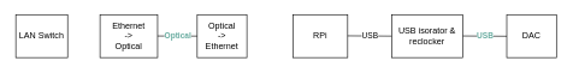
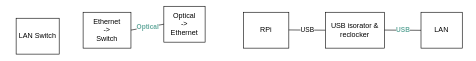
- <mxCell id="7" value="LAN Switch" style="rounded=0;whiteSpace=wrap;html=1;" vertex="1" parent="1"><mxGeometry x="20" y="20" width="72" height="60" as="geometry" /></mxCell>
+ <mxCell id="7" value="LAN Switch" style="rounded=0;whiteSpace=wrap;html=1;" vertex="1" parent="1"><mxGeometry x="25" y="30" width="72" height="60" as="geometry" /></mxCell>
- <mxCell id="6" value="Ethernet&lt;br&gt;-&amp;gt;&lt;br&gt;Optical" style="rounded=0;whiteSpace=wrap;html=1;" vertex="1" parent="1"><mxGeometry x="137" y="20" width="80" height="60" as="geometry" /></mxCell>
+ <mxCell id="6" value="Ethernet&lt;br&gt;-&amp;gt;&lt;br&gt;Switch" style="rounded=0;whiteSpace=wrap;html=1;" vertex="1" parent="1"><mxGeometry x="137" y="20" width="80" height="60" as="geometry" /></mxCell>
- <mxCell id="5" value="Optical&lt;br&gt;-&amp;gt;&lt;br&gt;Ethernet" style="rounded=0;whiteSpace=wrap;html=1;" vertex="1" parent="1"><mxGeometry x="272" y="20" width="69" height="60" as="geometry" /></mxCell>
+ <mxCell id="5" value="Optical&lt;br&gt;-&amp;gt;&lt;br&gt;Ethernet" style="rounded=0;whiteSpace=wrap;html=1;" vertex="1" parent="1"><mxGeometry x="272" y="10" width="69" height="60" as="geometry" /></mxCell>
- <mxCell id="4" value="DAC" style="rounded=0;whiteSpace=wrap;html=1;" vertex="1" parent="1"><mxGeometry x="702" y="20" width="69" height="60" as="geometry" /></mxCell>
+ <mxCell id="4" value="LAN" style="rounded=0;whiteSpace=wrap;html=1;" vertex="1" parent="1"><mxGeometry x="702" y="20" width="69" height="60" as="geometry" /></mxCell>
